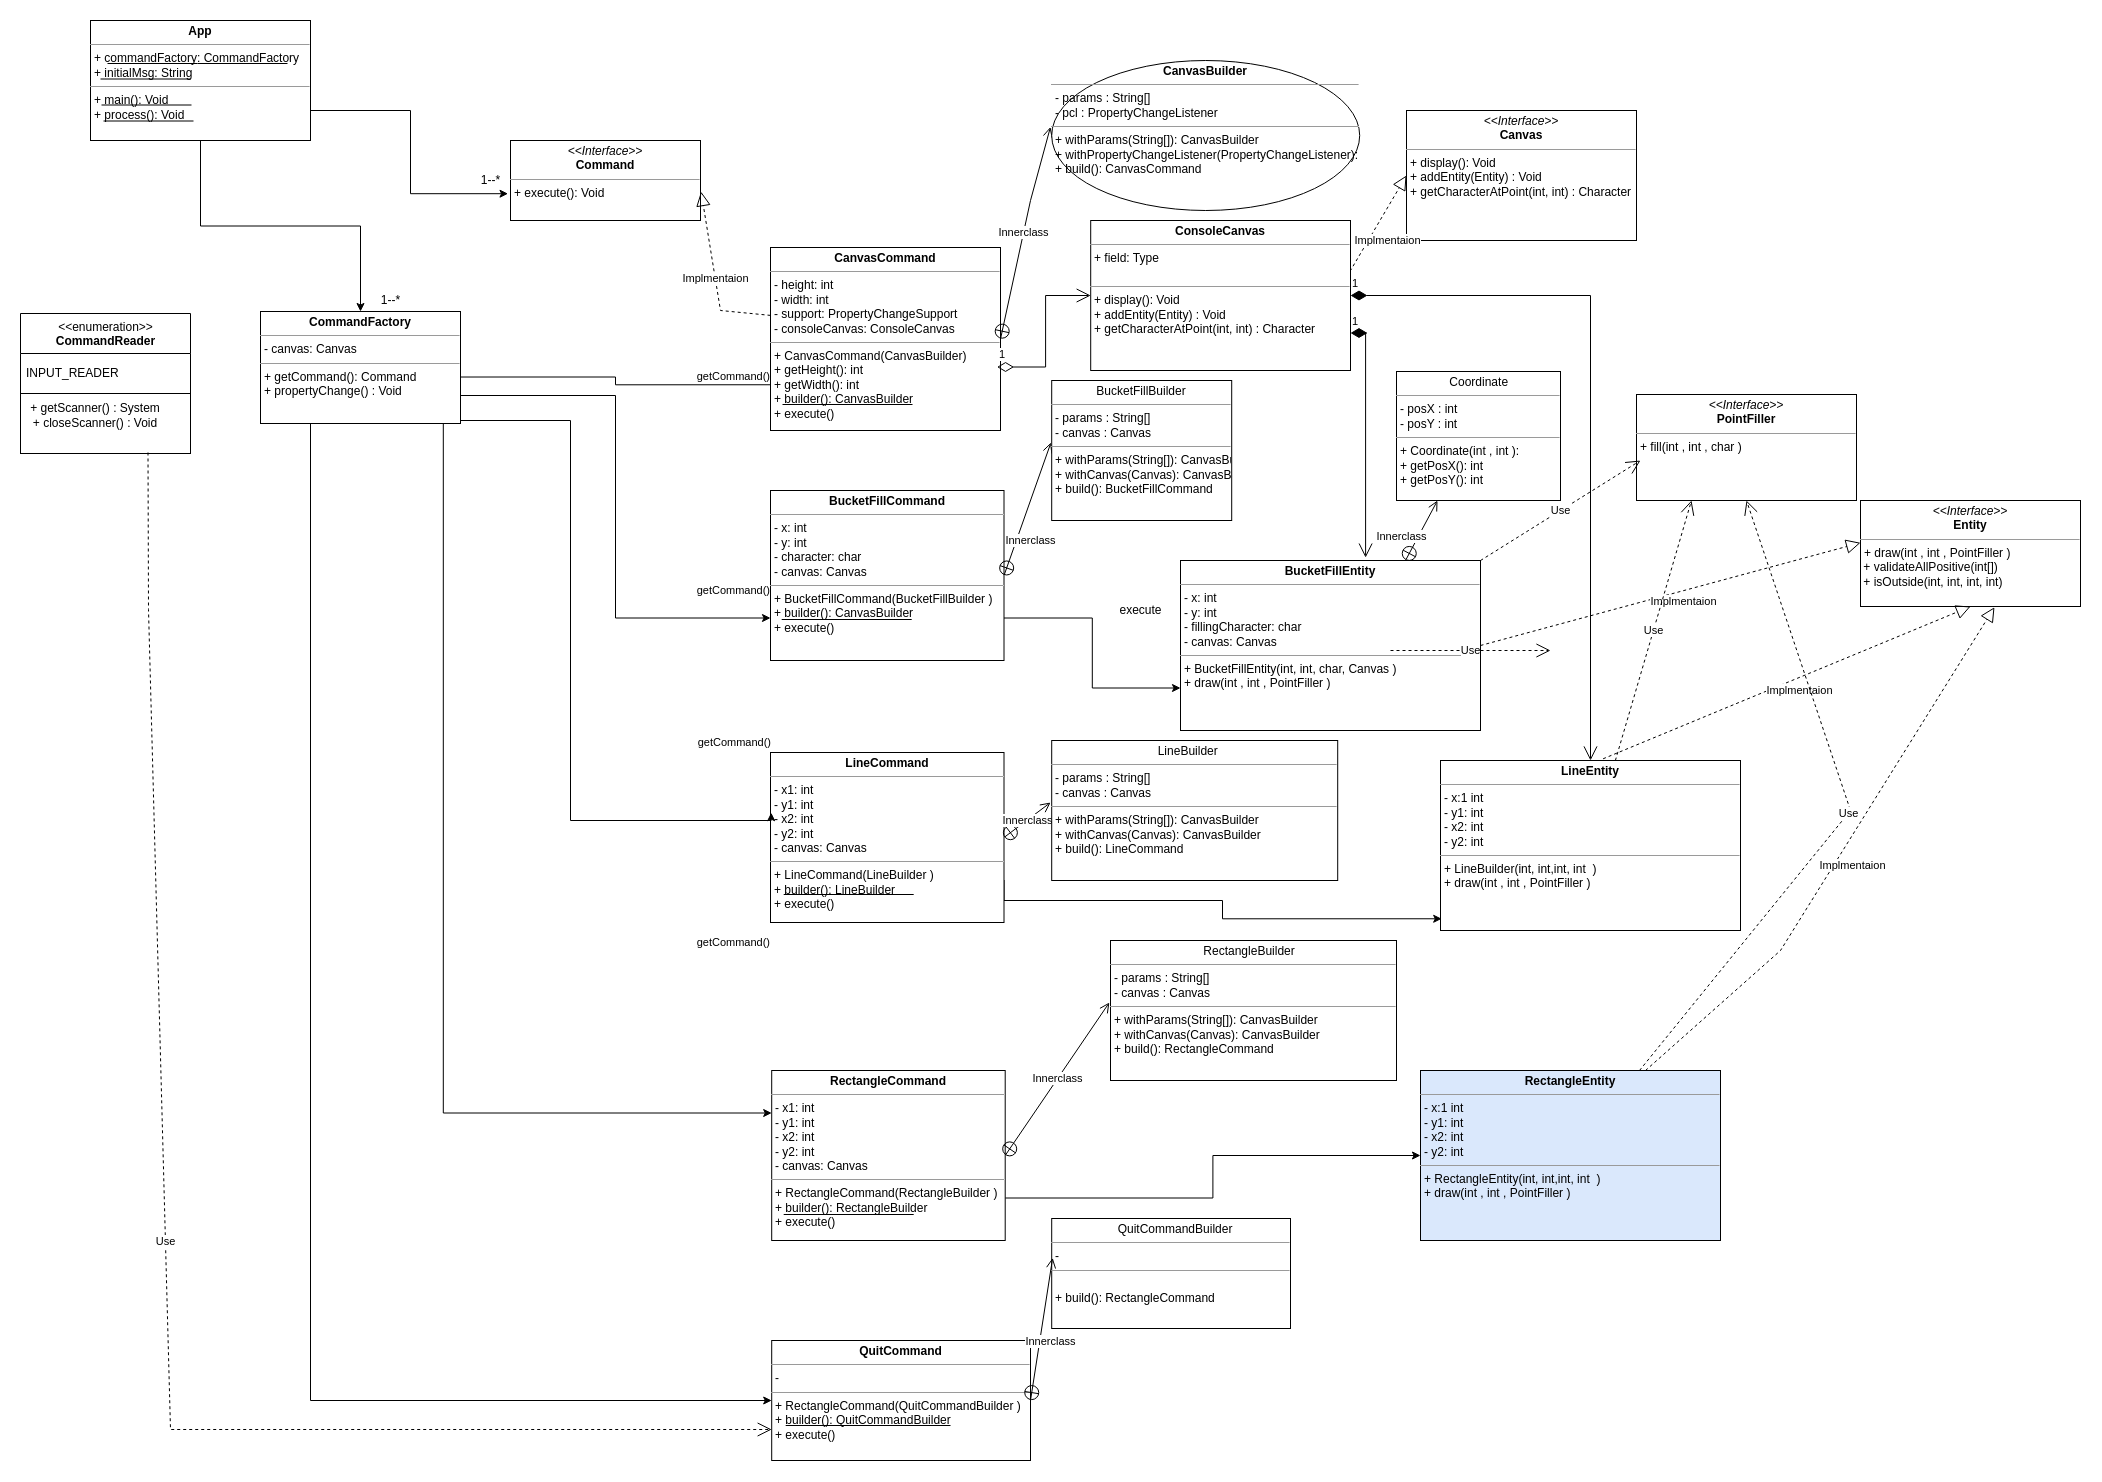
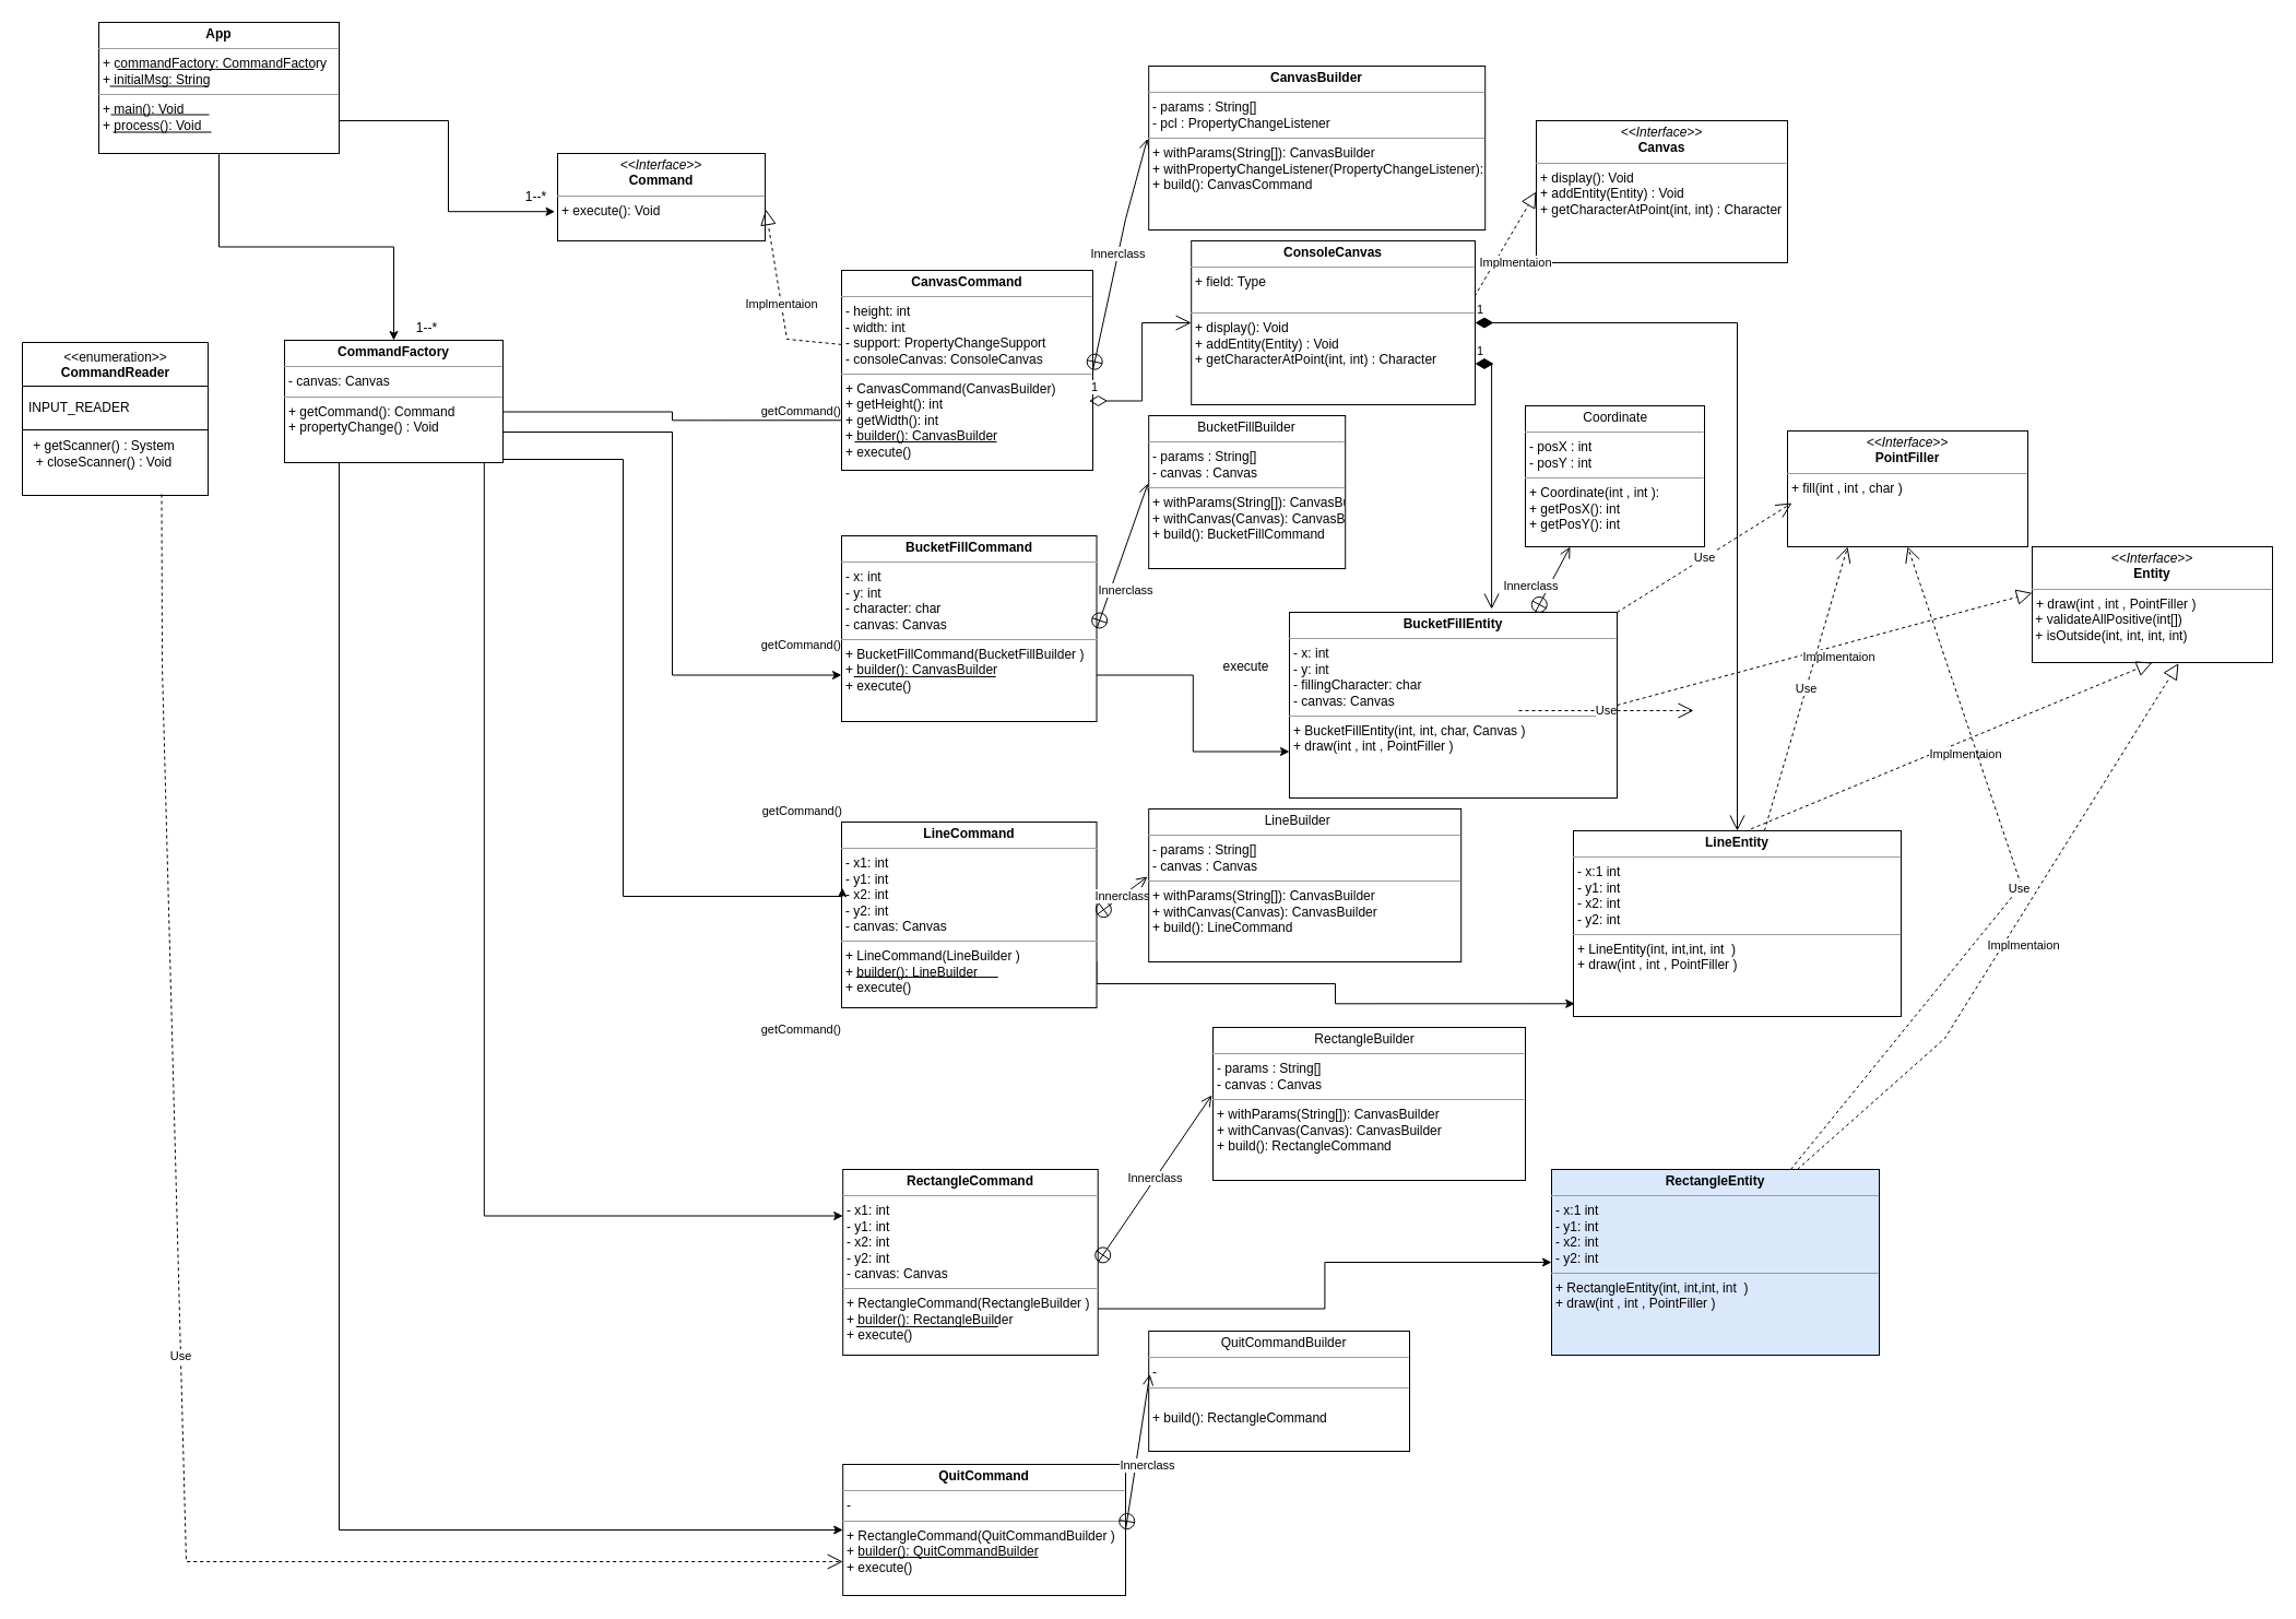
- <mxCell id="21" value="&lt;p style=&quot;margin:0px;margin-top:4px;text-align:center;&quot;&gt;&lt;b&gt;CanvasBuilder&lt;/b&gt;&lt;br&gt;&lt;/p&gt;&lt;hr size=&quot;1&quot;&gt;&lt;p style=&quot;margin:0px;margin-left:4px;&quot;&gt;- params : String[]&lt;/p&gt;&lt;p style=&quot;margin:0px;margin-left:4px;&quot;&gt;-&amp;nbsp;pcl :&amp;nbsp;PropertyChangeListener&lt;/p&gt;&lt;hr size=&quot;1&quot;&gt;&lt;p style=&quot;margin:0px;margin-left:4px;&quot;&gt;+ withParams(String[]): CanvasBuilder&lt;/p&gt;&lt;p style=&quot;margin:0px;margin-left:4px;&quot;&gt;+ withPropertyChangeListener(PropertyChangeListener): CanvasBuilder&lt;br&gt;&lt;/p&gt;&lt;p style=&quot;margin:0px;margin-left:4px;&quot;&gt;+ build(): CanvasCommand&lt;br&gt;&lt;/p&gt;&lt;p style=&quot;margin:0px;margin-left:4px;&quot;&gt;&lt;br&gt;&lt;/p&gt;" style="ellipse;verticalAlign=top;align=left;overflow=fill;fontSize=12;fontFamily=Helvetica;html=1;" vertex="1" parent="1"><mxGeometry x="1051.2" y="60" width="308" height="150" as="geometry" /></mxCell>
+ <mxCell id="21" value="&lt;p style=&quot;margin:0px;margin-top:4px;text-align:center;&quot;&gt;&lt;b&gt;CanvasBuilder&lt;/b&gt;&lt;br&gt;&lt;/p&gt;&lt;hr size=&quot;1&quot;&gt;&lt;p style=&quot;margin:0px;margin-left:4px;&quot;&gt;- params : String[]&lt;/p&gt;&lt;p style=&quot;margin:0px;margin-left:4px;&quot;&gt;-&amp;nbsp;pcl :&amp;nbsp;PropertyChangeListener&lt;/p&gt;&lt;hr size=&quot;1&quot;&gt;&lt;p style=&quot;margin:0px;margin-left:4px;&quot;&gt;+ withParams(String[]): CanvasBuilder&lt;/p&gt;&lt;p style=&quot;margin:0px;margin-left:4px;&quot;&gt;+ withPropertyChangeListener(PropertyChangeListener): CanvasBuilder&lt;br&gt;&lt;/p&gt;&lt;p style=&quot;margin:0px;margin-left:4px;&quot;&gt;+ build(): CanvasCommand&lt;br&gt;&lt;/p&gt;&lt;p style=&quot;margin:0px;margin-left:4px;&quot;&gt;&lt;br&gt;&lt;/p&gt;" style="verticalAlign=top;align=left;overflow=fill;fontSize=12;fontFamily=Helvetica;html=1;" vertex="1" parent="1"><mxGeometry x="1051.2" y="60" width="308" height="150" as="geometry" /></mxCell>
- <mxCell id="64" value="&lt;p style=&quot;margin:0px;margin-top:4px;text-align:center;&quot;&gt;&lt;b&gt;LineEntity&lt;/b&gt;&lt;br&gt;&lt;/p&gt;&lt;hr size=&quot;1&quot;&gt;&lt;p style=&quot;margin:0px;margin-left:4px;&quot;&gt;- x:1 int&lt;/p&gt;&lt;p style=&quot;margin:0px;margin-left:4px;&quot;&gt;- y1: int&lt;/p&gt;&lt;p style=&quot;margin:0px;margin-left:4px;&quot;&gt;&lt;span style=&quot;background-color: initial;&quot;&gt;- x2: int&lt;/span&gt;&lt;br&gt;&lt;/p&gt;&lt;p style=&quot;margin: 0px 0px 0px 4px;&quot;&gt;- y2: int&lt;/p&gt;&lt;hr size=&quot;1&quot;&gt;&lt;p style=&quot;margin:0px;margin-left:4px;&quot;&gt;+&amp;nbsp;LineBuilder(int, int,int, int&amp;nbsp; )&lt;/p&gt;&lt;p style=&quot;margin:0px;margin-left:4px;&quot;&gt;+&amp;nbsp;draw(int , int , PointFiller )&lt;/p&gt;" style="verticalAlign=top;align=left;overflow=fill;fontSize=12;fontFamily=Helvetica;html=1;" vertex="1" parent="1"><mxGeometry x="1440" y="760" width="300" height="170" as="geometry" /></mxCell>
+ <mxCell id="64" value="&lt;p style=&quot;margin:0px;margin-top:4px;text-align:center;&quot;&gt;&lt;b&gt;LineEntity&lt;/b&gt;&lt;br&gt;&lt;/p&gt;&lt;hr size=&quot;1&quot;&gt;&lt;p style=&quot;margin:0px;margin-left:4px;&quot;&gt;- x:1 int&lt;/p&gt;&lt;p style=&quot;margin:0px;margin-left:4px;&quot;&gt;- y1: int&lt;/p&gt;&lt;p style=&quot;margin:0px;margin-left:4px;&quot;&gt;&lt;span style=&quot;background-color: initial;&quot;&gt;- x2: int&lt;/span&gt;&lt;br&gt;&lt;/p&gt;&lt;p style=&quot;margin: 0px 0px 0px 4px;&quot;&gt;- y2: int&lt;/p&gt;&lt;hr size=&quot;1&quot;&gt;&lt;p style=&quot;margin:0px;margin-left:4px;&quot;&gt;+&amp;nbsp;LineEntity(int, int,int, int&amp;nbsp; )&lt;/p&gt;&lt;p style=&quot;margin:0px;margin-left:4px;&quot;&gt;+&amp;nbsp;draw(int , int , PointFiller )&lt;/p&gt;" style="verticalAlign=top;align=left;overflow=fill;fontSize=12;fontFamily=Helvetica;html=1;" vertex="1" parent="1"><mxGeometry x="1440" y="760" width="300" height="170" as="geometry" /></mxCell>
